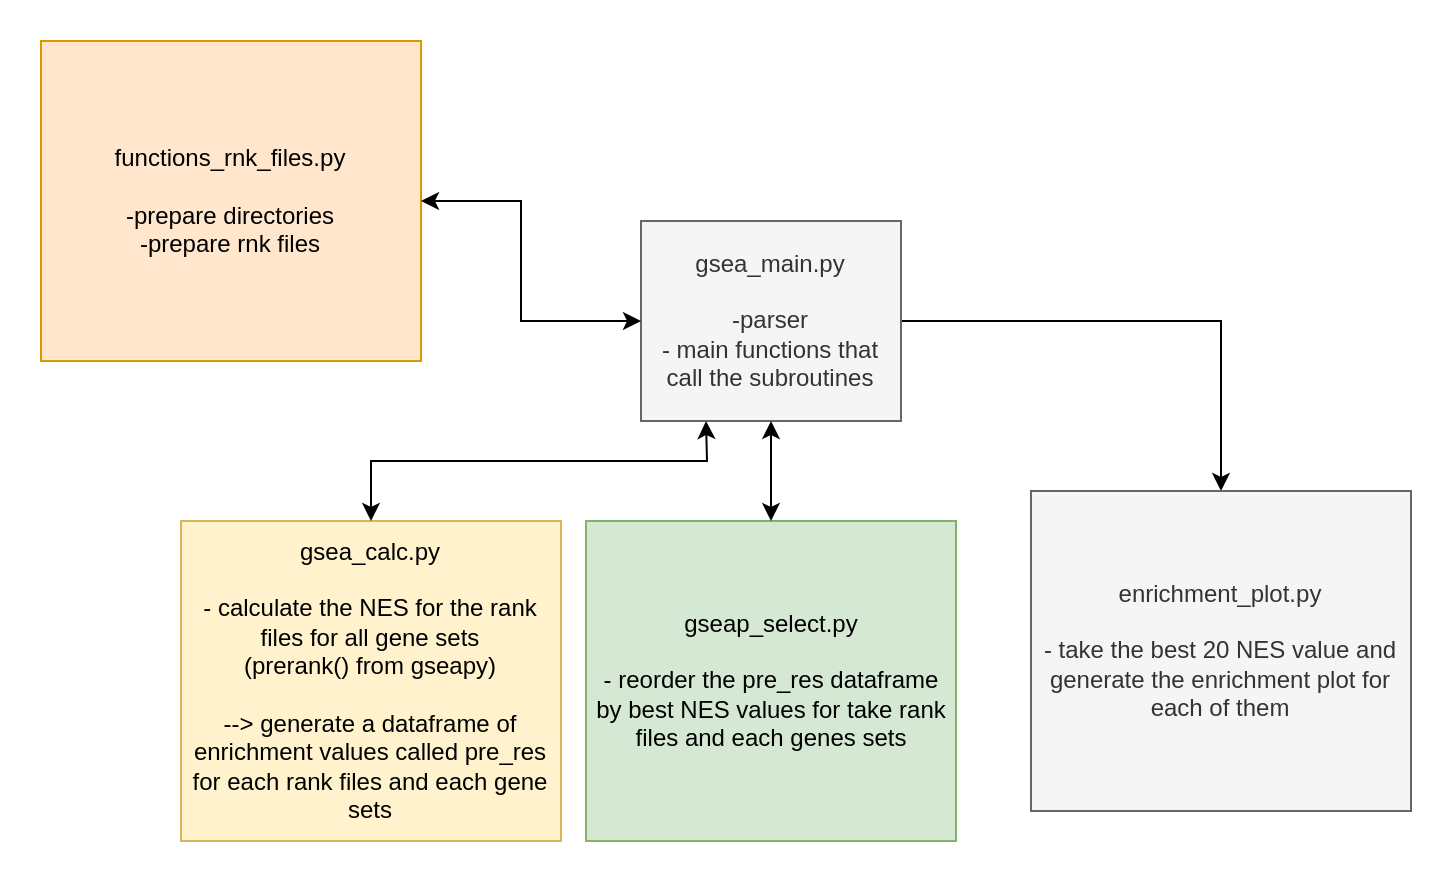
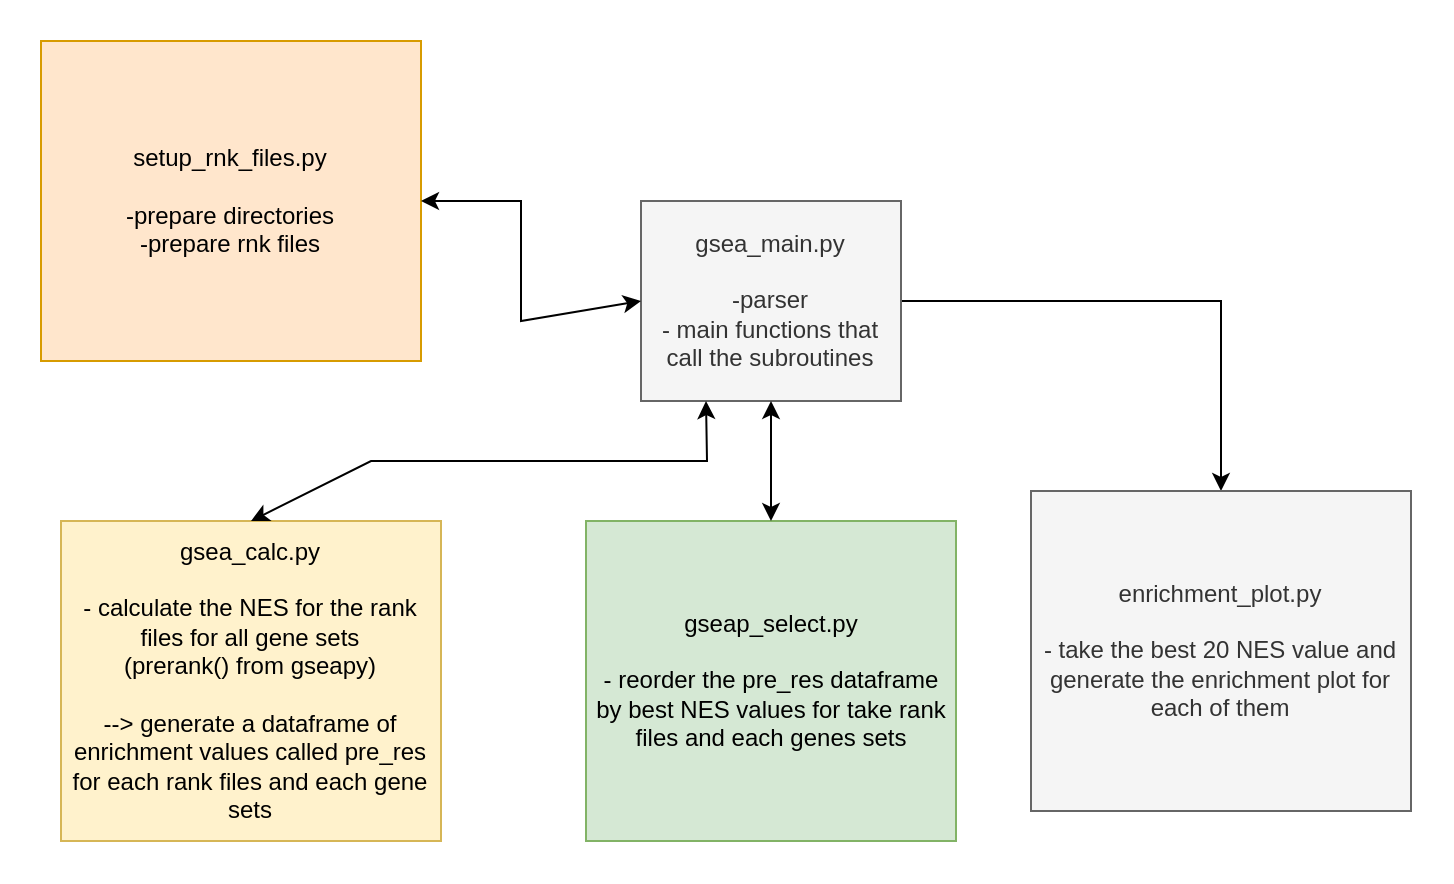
- <mxCell id="7" value="functions_rnk_files.py&lt;br&gt;&lt;br&gt;-prepare directories&lt;br&gt;-prepare rnk files" style="rounded=0;whiteSpace=wrap;html=1;fillColor=#ffe6cc;strokeColor=#d79b00;" vertex="1" parent="1"><mxGeometry x="20" y="20" width="190" height="160" as="geometry" /></mxCell>
+ <mxCell id="7" value="setup_rnk_files.py&lt;br&gt;&lt;br&gt;-prepare directories&lt;br&gt;-prepare rnk files" style="rounded=0;whiteSpace=wrap;html=1;fillColor=#ffe6cc;strokeColor=#d79b00;" vertex="1" parent="1"><mxGeometry x="20" y="20" width="190" height="160" as="geometry" /></mxCell>
- <mxCell id="3" value="gsea_main.py&lt;br&gt;&lt;br&gt;-parser&lt;br&gt;- main functions that call the subroutines" style="rounded=0;whiteSpace=wrap;html=1;fillColor=#f5f5f5;fontColor=#333333;strokeColor=#666666;" parent="1" vertex="1"><mxGeometry x="320" y="110" width="130" height="100" as="geometry" /></mxCell>
+ <mxCell id="3" value="gsea_main.py&lt;br&gt;&lt;br&gt;-parser&lt;br&gt;- main functions that call the subroutines" style="rounded=0;whiteSpace=wrap;html=1;fillColor=#f5f5f5;fontColor=#333333;strokeColor=#666666;" parent="1" vertex="1"><mxGeometry x="320" y="100" width="130" height="100" as="geometry" /></mxCell>
- <mxCell id="4" value="gsea_calc.py&lt;br&gt;&lt;br&gt;- calculate the NES for the rank files for all gene sets&lt;br&gt;(prerank() from gseapy)&lt;br&gt;&lt;br&gt;--&amp;gt; generate a dataframe of enrichment values called pre_res for each rank files and each gene sets" style="rounded=0;whiteSpace=wrap;html=1;fillColor=#fff2cc;strokeColor=#d6b656;" parent="1" vertex="1"><mxGeometry x="90" y="260" width="190" height="160" as="geometry" /></mxCell>
+ <mxCell id="4" value="gsea_calc.py&lt;br&gt;&lt;br&gt;- calculate the NES for the rank files for all gene sets&lt;br&gt;(prerank() from gseapy)&lt;br&gt;&lt;br&gt;--&amp;gt; generate a dataframe of enrichment values called pre_res for each rank files and each gene sets" style="rounded=0;whiteSpace=wrap;html=1;fillColor=#fff2cc;strokeColor=#d6b656;" parent="1" vertex="1"><mxGeometry x="30" y="260" width="190" height="160" as="geometry" /></mxCell>
